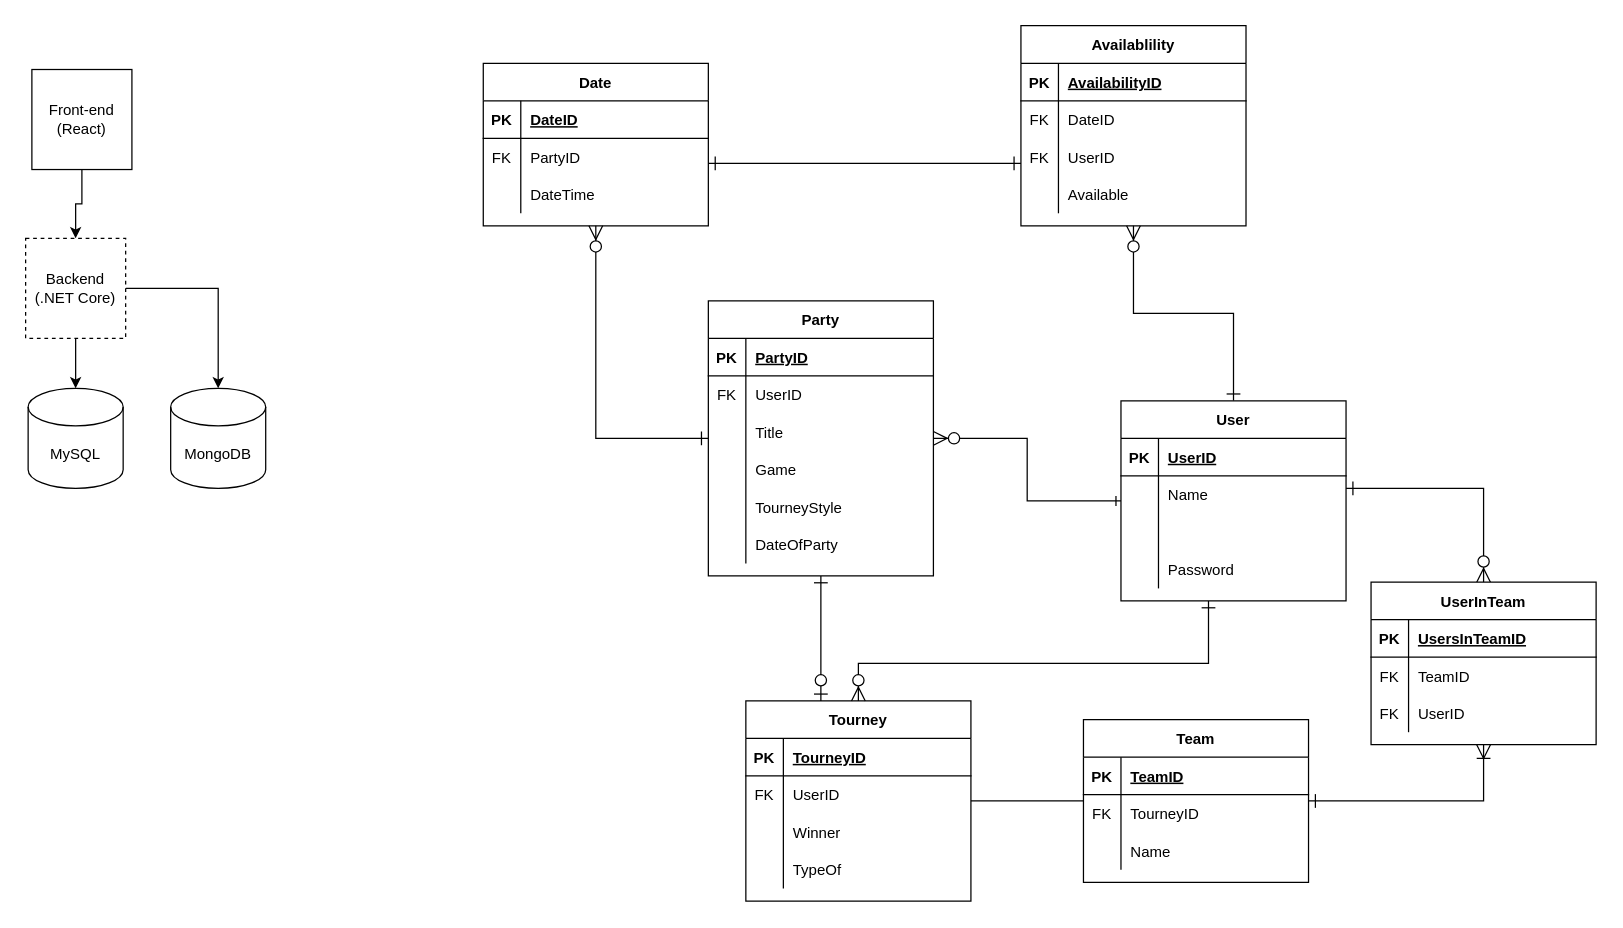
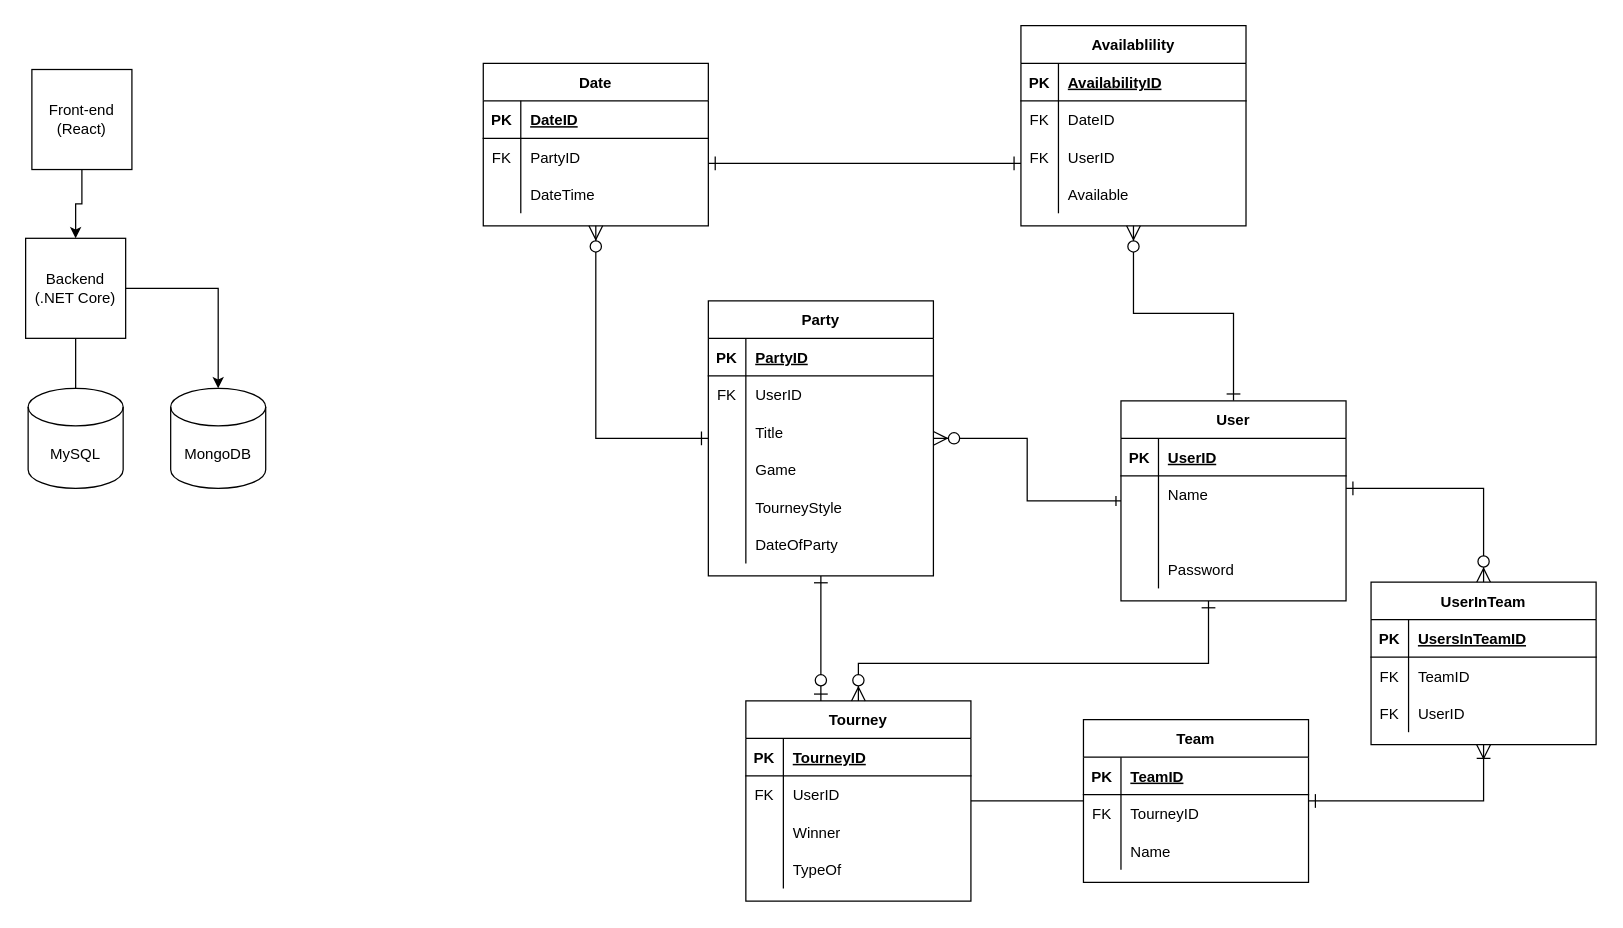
- <mxCell id="6" value="Backend&lt;br&gt;(.NET Core)" style="whiteSpace=wrap;html=1;aspect=fixed;dashed=1;" parent="1" vertex="1"><mxGeometry x="20" y="190" width="80" height="80" as="geometry" /></mxCell>
+ <mxCell id="6" value="Backend&lt;br&gt;(.NET Core)" style="whiteSpace=wrap;html=1;aspect=fixed;" parent="1" vertex="1"><mxGeometry x="20" y="190" width="80" height="80" as="geometry" /></mxCell>
- <mxCell id="4" style="edgeStyle=orthogonalEdgeStyle;rounded=0;orthogonalLoop=1;jettySize=auto;html=1;" parent="1" source="6" target="7" edge="1"><mxGeometry relative="1" as="geometry" /></mxCell>
+ <mxCell id="4" style="edgeStyle=orthogonalEdgeStyle;rounded=0;orthogonalLoop=1;jettySize=auto;html=1;endArrow=none;" parent="1" source="6" target="7" edge="1"><mxGeometry relative="1" as="geometry" /></mxCell>
